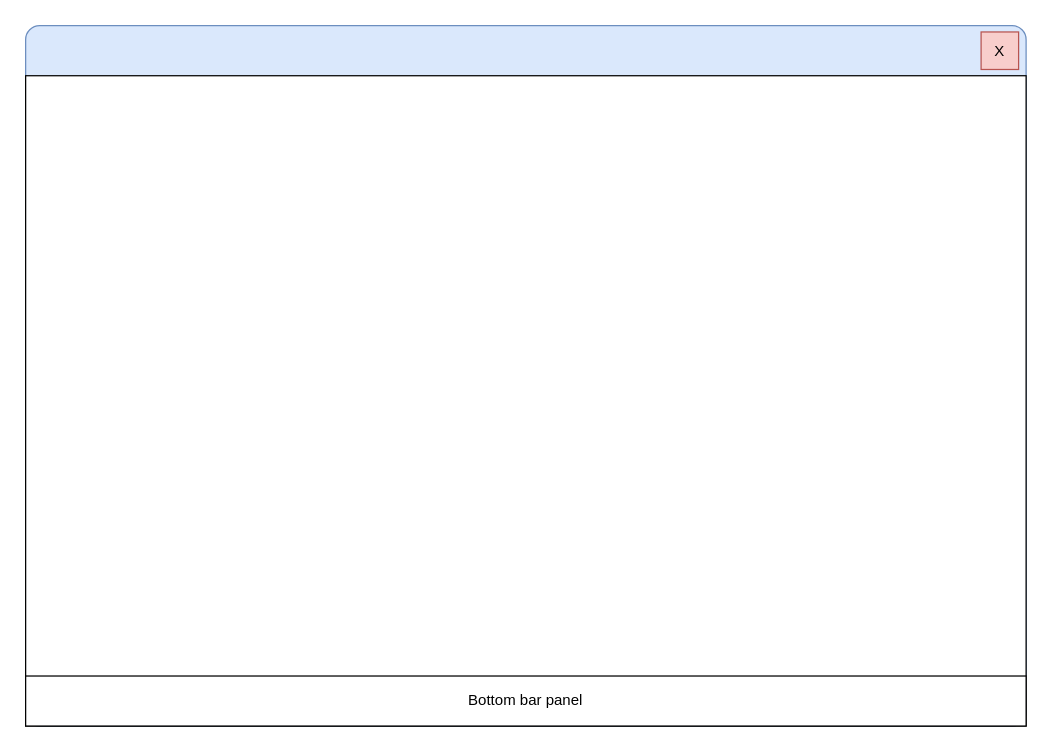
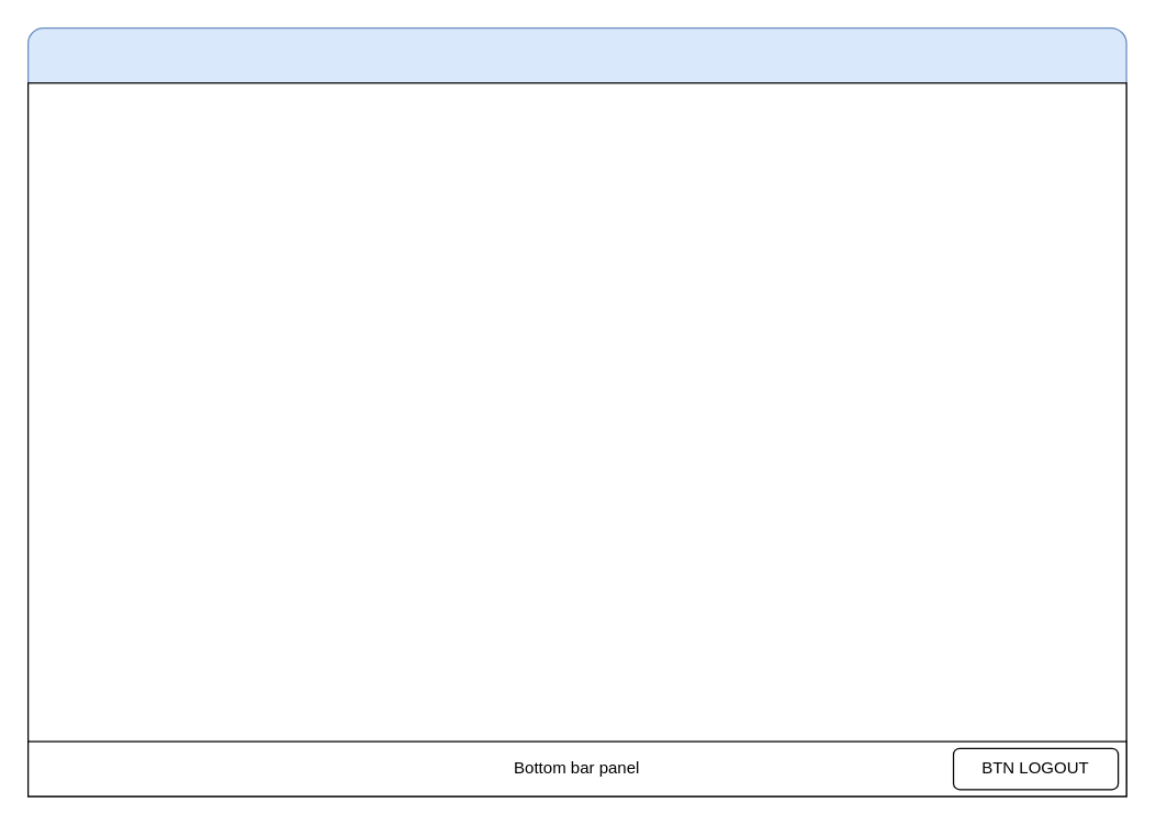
- <mxCell id="4" value="&lt;p style=&quot;line-height: 100%;&quot;&gt;X&lt;/p&gt;" style="rounded=0;whiteSpace=wrap;html=1;fillColor=#f8cecc;strokeColor=#b85450;spacing=0;" vertex="1" parent="1"><mxGeometry x="784" y="25" width="30" height="30" as="geometry" /></mxCell>
+ <mxCell id="6" value="BTN LOGOUT" style="rounded=1;whiteSpace=wrap;html=1;" vertex="1" parent="1"><mxGeometry x="694" y="545" width="120" height="30" as="geometry" /></mxCell>
